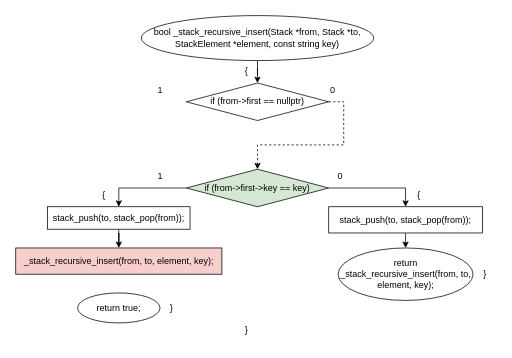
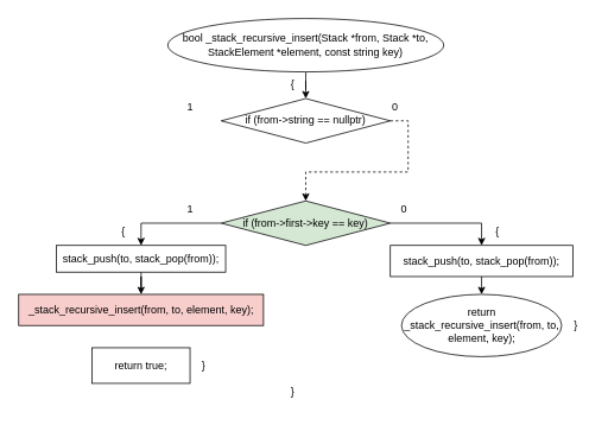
- <mxCell id="5" value="if (from-&amp;gt;first == nullptr)" style="rhombus;whiteSpace=wrap;html=1;" parent="1" vertex="1"><mxGeometry x="248" y="110" width="190" height="50" as="geometry" /></mxCell>
+ <mxCell id="5" value="if (from-&amp;gt;string == nullptr)" style="rhombus;whiteSpace=wrap;html=1;" parent="1" vertex="1"><mxGeometry x="248" y="110" width="190" height="50" as="geometry" /></mxCell>
- <mxCell id="11" value="return true;" style="ellipse;whiteSpace=wrap;html=1;" parent="1" vertex="1"><mxGeometry x="103" y="390" width="110" height="40" as="geometry" /></mxCell>
+ <mxCell id="11" value="return true;" style="whiteSpace=wrap;html=1;rounded=0;" parent="1" vertex="1"><mxGeometry x="103" y="390" width="110" height="40" as="geometry" /></mxCell>
